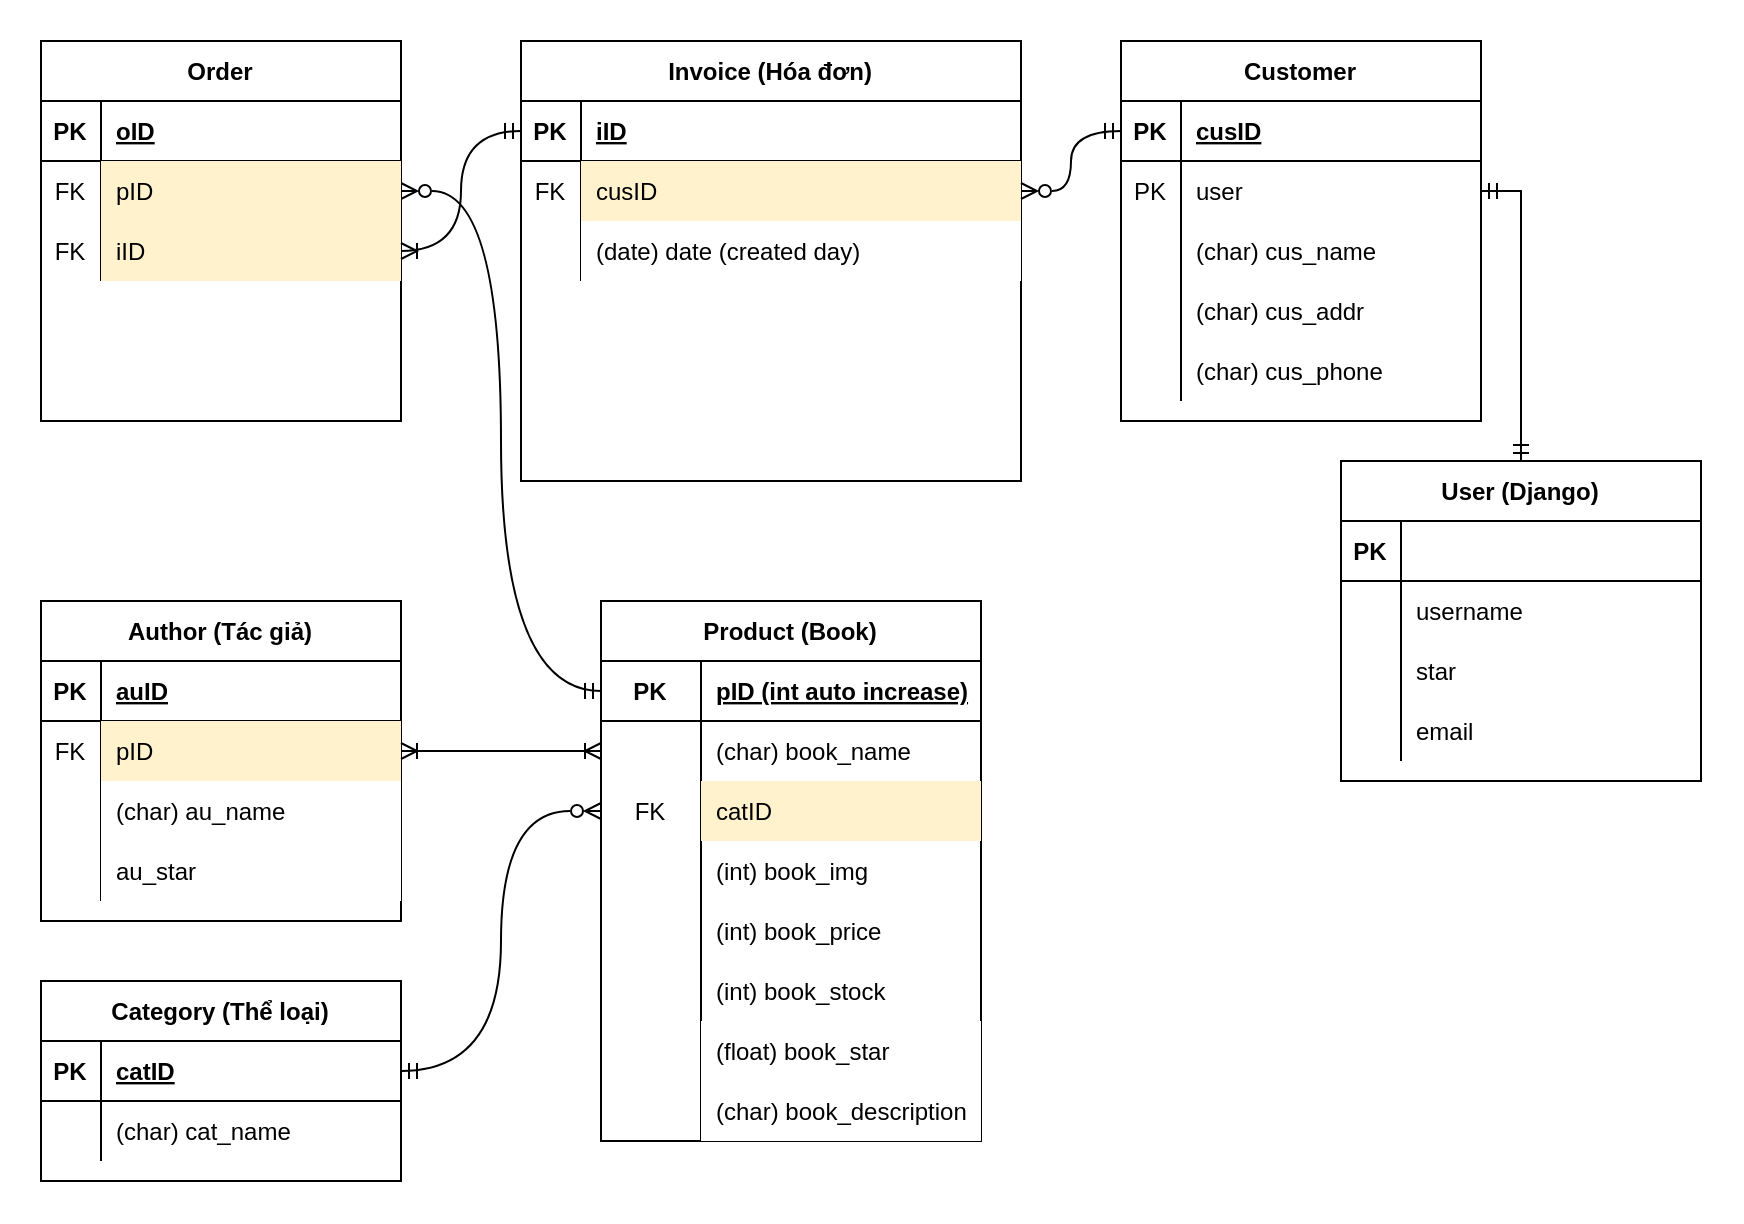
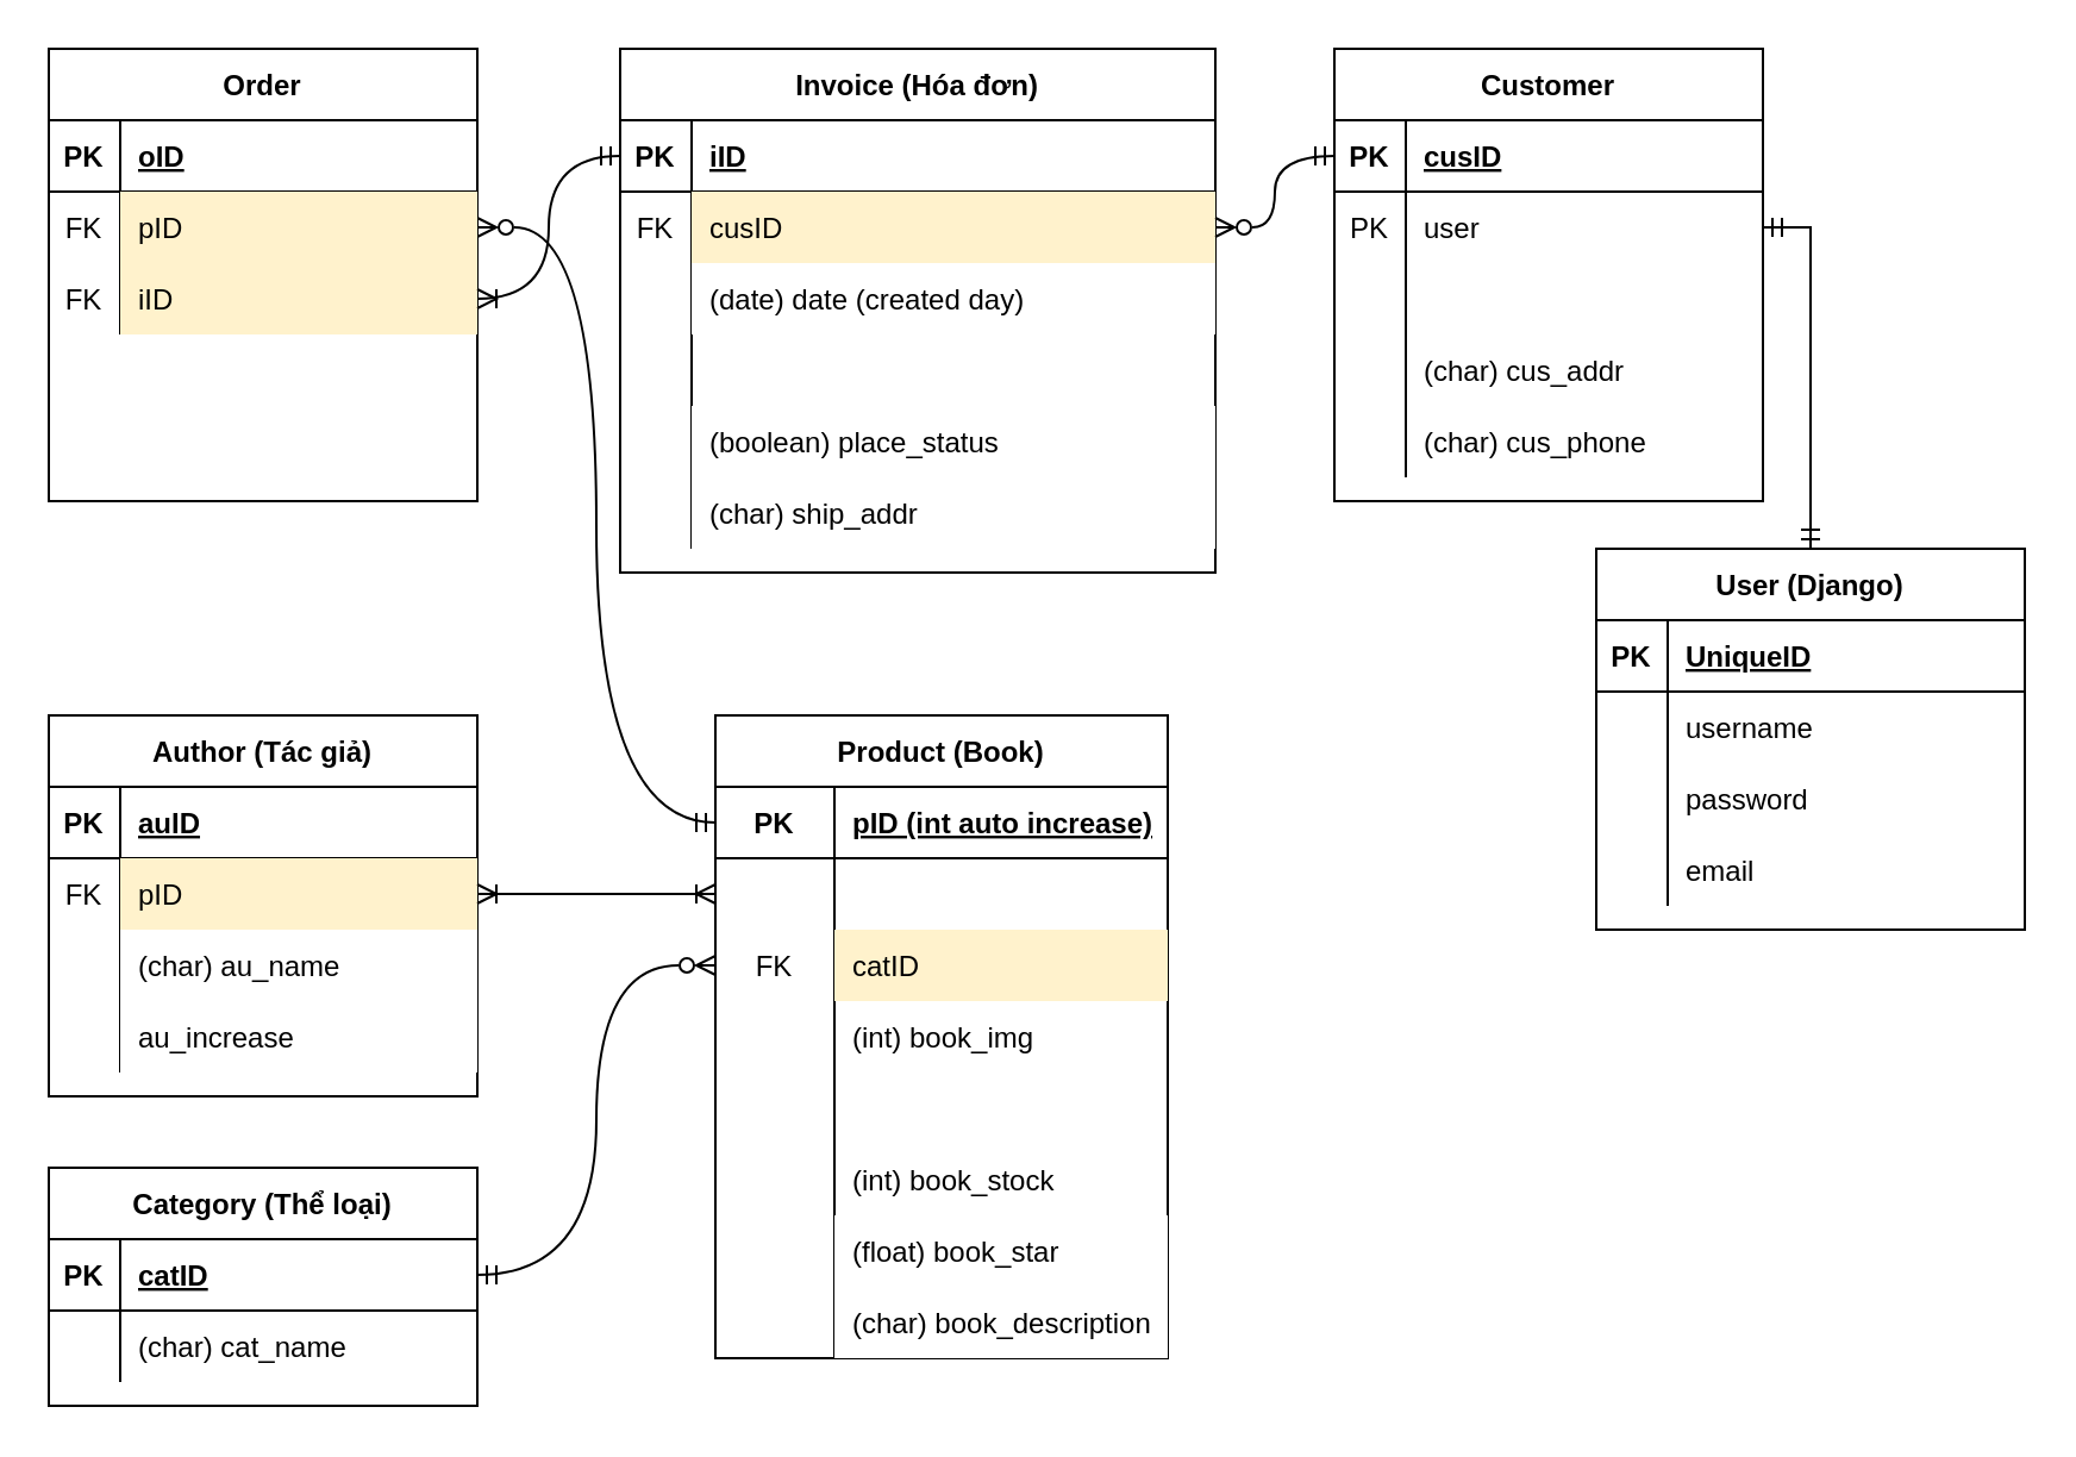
- <mxCell id="92" value="(char) cus_name" style="shape=partialRectangle;connectable=0;fillColor=none;top=0;left=0;bottom=0;right=0;align=left;spacingLeft=6;overflow=hidden;labelBackgroundColor=none;pointerEvents=0;fontFamily=Helvetica;fontSize=12;fontColor=default;strokeColor=default;" parent="90" vertex="1"><mxGeometry x="30" width="150" height="30" as="geometry"><mxRectangle width="150" height="30" as="alternateBounds" /></mxGeometry></mxCell>
+ <mxCell id="79" value="(boolean) place_status" style="shape=partialRectangle;connectable=0;top=0;left=0;bottom=0;right=0;align=left;spacingLeft=6;overflow=hidden;labelBackgroundColor=none;pointerEvents=0;fontFamily=Helvetica;fontSize=12;" parent="77" vertex="1"><mxGeometry x="30" width="220" height="30" as="geometry"><mxRectangle width="220" height="30" as="alternateBounds" /></mxGeometry></mxCell>
+ <mxCell id="82" value="(char) ship_addr" style="shape=partialRectangle;connectable=0;top=0;left=0;bottom=0;right=0;align=left;spacingLeft=6;overflow=hidden;labelBackgroundColor=none;pointerEvents=0;fontFamily=Helvetica;fontSize=12;" parent="80" vertex="1"><mxGeometry x="30" width="220" height="30" as="geometry"><mxRectangle width="220" height="30" as="alternateBounds" /></mxGeometry></mxCell>
+ <mxCell id="104" value="UniqueID" style="shape=partialRectangle;connectable=0;fillColor=none;top=0;left=0;bottom=0;right=0;align=left;spacingLeft=6;fontStyle=5;overflow=hidden;" parent="102" vertex="1"><mxGeometry x="30" width="150" height="30" as="geometry"><mxRectangle width="150" height="30" as="alternateBounds" /></mxGeometry></mxCell>
- <mxCell id="110" value="star" style="shape=partialRectangle;connectable=0;fillColor=none;top=0;left=0;bottom=0;right=0;align=left;spacingLeft=6;overflow=hidden;" parent="108" vertex="1"><mxGeometry x="30" width="150" height="30" as="geometry"><mxRectangle width="150" height="30" as="alternateBounds" /></mxGeometry></mxCell>
+ <mxCell id="110" value="password" style="shape=partialRectangle;connectable=0;fillColor=none;top=0;left=0;bottom=0;right=0;align=left;spacingLeft=6;overflow=hidden;" parent="108" vertex="1"><mxGeometry x="30" width="150" height="30" as="geometry"><mxRectangle width="150" height="30" as="alternateBounds" /></mxGeometry></mxCell>
- <mxCell id="8" value="(char) book_name" style="shape=partialRectangle;connectable=0;fillColor=none;top=0;left=0;bottom=0;right=0;align=left;spacingLeft=6;overflow=hidden;pointerEvents=0;fontFamily=Helvetica;fontSize=12;fontColor=default;strokeColor=default;" parent="6" vertex="1"><mxGeometry x="50" width="140" height="30" as="geometry"><mxRectangle width="140" height="30" as="alternateBounds" /></mxGeometry></mxCell>
- <mxCell id="39" value="au_star" style="shape=partialRectangle;connectable=0;top=0;left=0;bottom=0;right=0;align=left;spacingLeft=6;overflow=hidden;labelBackgroundColor=none;pointerEvents=0;fontFamily=Helvetica;fontSize=12;" parent="37" vertex="1"><mxGeometry x="30" width="150" height="30" as="geometry"><mxRectangle width="150" height="30" as="alternateBounds" /></mxGeometry></mxCell>
+ <mxCell id="39" value="au_increase" style="shape=partialRectangle;connectable=0;top=0;left=0;bottom=0;right=0;align=left;spacingLeft=6;overflow=hidden;labelBackgroundColor=none;pointerEvents=0;fontFamily=Helvetica;fontSize=12;" parent="37" vertex="1"><mxGeometry x="30" width="150" height="30" as="geometry"><mxRectangle width="150" height="30" as="alternateBounds" /></mxGeometry></mxCell>
- <mxCell id="17" value="(int) book_price" style="shape=partialRectangle;connectable=0;fillColor=none;top=0;left=0;bottom=0;right=0;align=left;spacingLeft=6;overflow=hidden;pointerEvents=0;fontFamily=Helvetica;fontSize=12;fontColor=default;strokeColor=default;" parent="15" vertex="1"><mxGeometry x="50" width="140" height="30" as="geometry"><mxRectangle width="140" height="30" as="alternateBounds" /></mxGeometry></mxCell>
